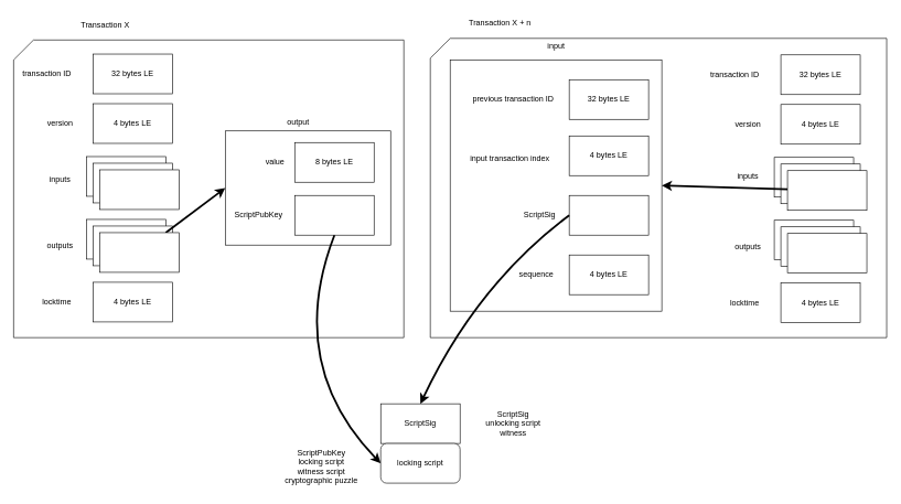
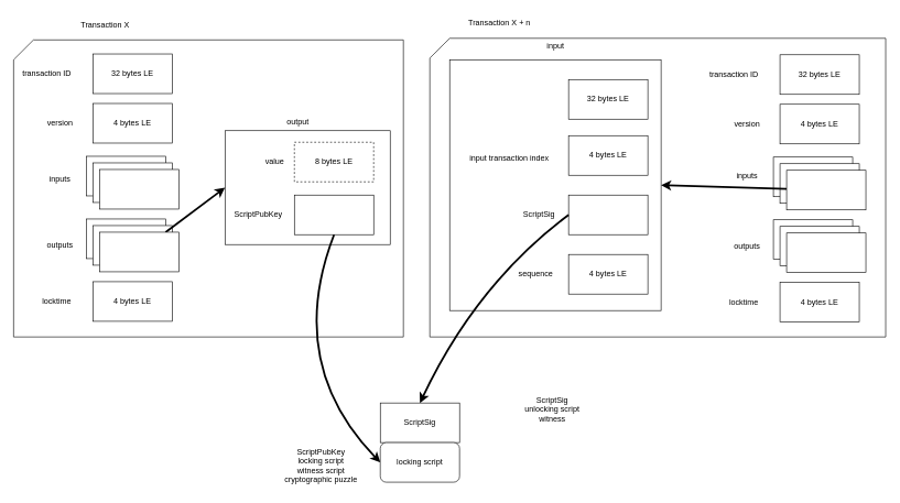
- <mxCell id="7" value="previous transaction ID" style="text;html=1;align=center;verticalAlign=middle;resizable=0;points=[];autosize=1;strokeColor=none;fillColor=none;" vertex="1" parent="1"><mxGeometry x="700" y="135" width="150" height="30" as="geometry" /></mxCell>
- <mxCell id="15" value="8 bytes LE" style="rounded=0;whiteSpace=wrap;html=1;" vertex="1" parent="1"><mxGeometry x="445" y="215" width="120" height="60" as="geometry" /></mxCell>
+ <mxCell id="15" value="8 bytes LE" style="rounded=0;whiteSpace=wrap;html=1;dashed=1;" vertex="1" parent="1"><mxGeometry x="445" y="215" width="120" height="60" as="geometry" /></mxCell>
- <mxCell id="57" value="ScriptSig&lt;br&gt;unlocking script&lt;br&gt;witness" style="text;html=1;align=center;verticalAlign=middle;resizable=0;points=[];autosize=1;strokeColor=none;fillColor=none;" vertex="1" parent="1"><mxGeometry x="720" y="610" width="110" height="60" as="geometry" /></mxCell>
+ <mxCell id="57" value="ScriptSig&lt;br&gt;unlocking script&lt;br&gt;witness" style="text;html=1;align=center;verticalAlign=middle;resizable=0;points=[];autosize=1;strokeColor=none;fillColor=none;" vertex="1" parent="1"><mxGeometry x="780" y="590" width="110" height="60" as="geometry" /></mxCell>
